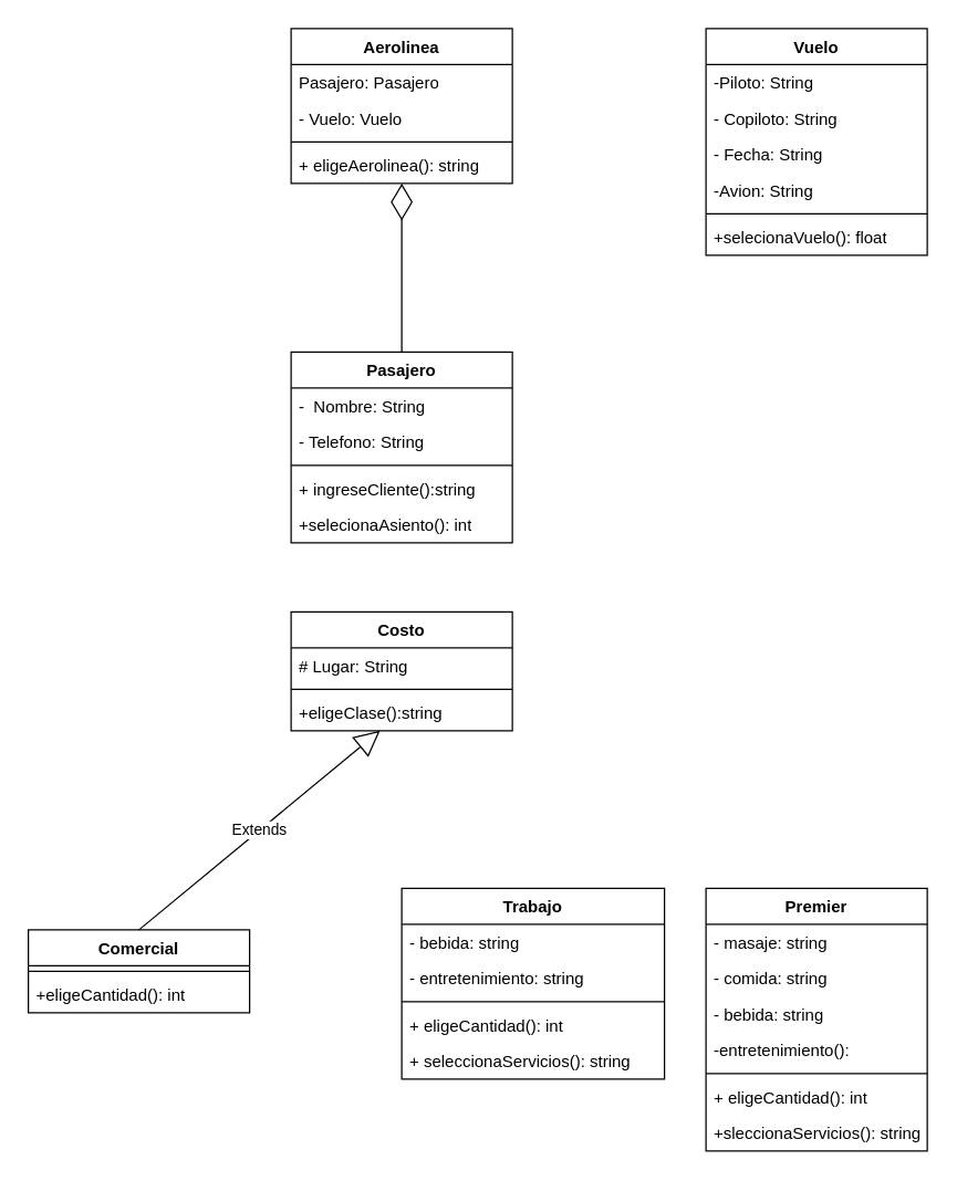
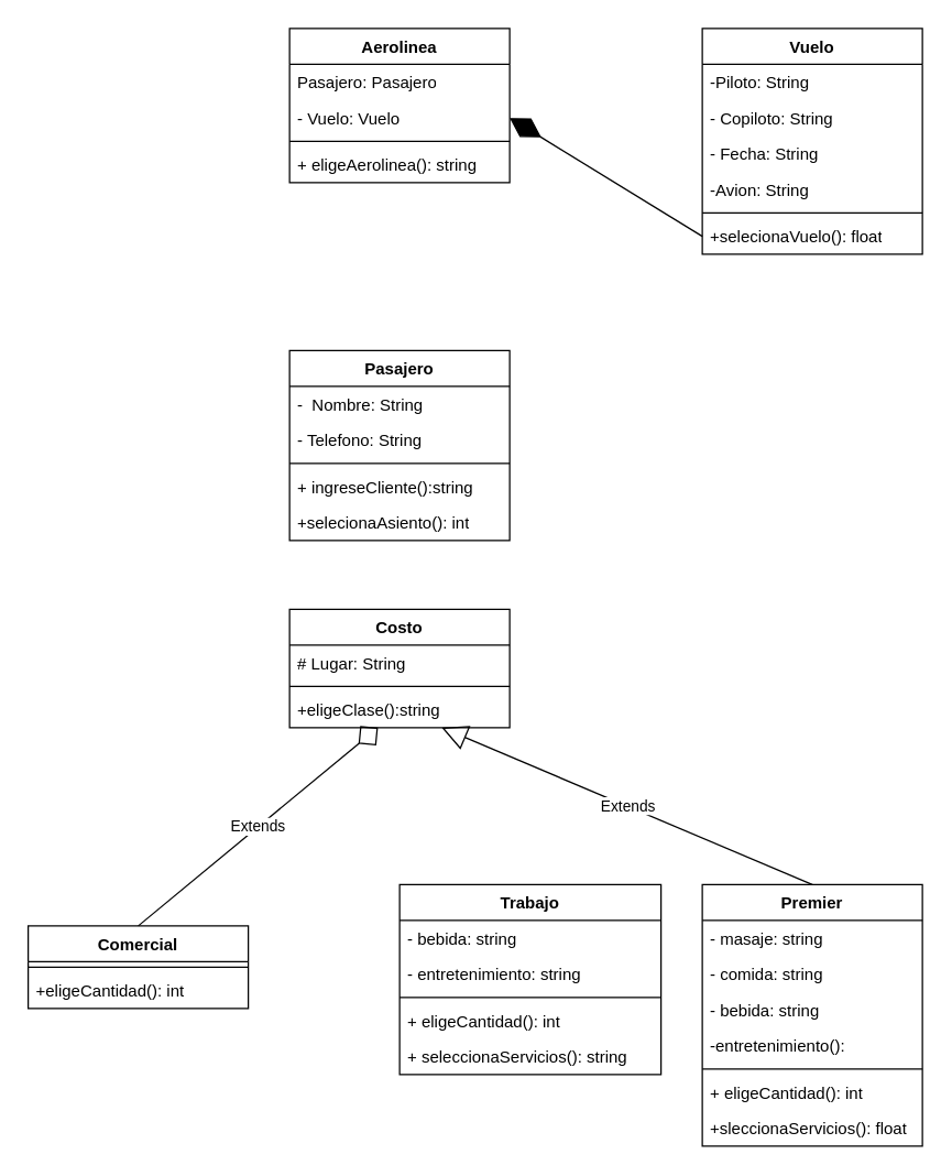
+ <mxCell id="41" value="" style="endArrow=diamondThin;endFill=1;endSize=24;html=1;rounded=0;exitX=0;exitY=0.5;exitDx=0;exitDy=0;entryX=1;entryY=0.5;entryDx=0;entryDy=0;" edge="1" parent="1" source="35" target="38"><mxGeometry width="160" relative="1" as="geometry"><mxPoint x="120" y="252" as="sourcePoint" /><mxPoint x="340" y="182" as="targetPoint" /></mxGeometry></mxCell>
- <mxCell id="42" value="" style="endArrow=diamondThin;endFill=0;endSize=24;html=1;rounded=0;exitX=0.5;exitY=0;exitDx=0;exitDy=0;" edge="1" parent="1" source="23" target="40"><mxGeometry width="160" relative="1" as="geometry"><mxPoint x="120" y="292" as="sourcePoint" /><mxPoint x="280" y="292" as="targetPoint" /></mxGeometry></mxCell>
- <mxCell id="43" value="Extends" style="endArrow=block;endSize=16;endFill=0;html=1;rounded=0;exitX=0.5;exitY=0;exitDx=0;exitDy=0;" edge="1" parent="1" source="16" target="22"><mxGeometry width="160" relative="1" as="geometry"><mxPoint x="50" y="512" as="sourcePoint" /><mxPoint x="210" y="512" as="targetPoint" /></mxGeometry></mxCell>
+ <mxCell id="43" value="Extends" style="endArrow=diamond;endSize=16;endFill=0;html=1;rounded=0;exitX=0.5;exitY=0;exitDx=0;exitDy=0;" edge="1" parent="1" source="16" target="22"><mxGeometry width="160" relative="1" as="geometry"><mxPoint x="50" y="512" as="sourcePoint" /><mxPoint x="210" y="512" as="targetPoint" /></mxGeometry></mxCell>
+ <mxCell id="44" value="Extends" style="endArrow=block;endSize=16;endFill=0;html=1;rounded=0;exitX=0.5;exitY=0;exitDx=0;exitDy=0;" edge="1" parent="1" source="8" target="22"><mxGeometry width="160" relative="1" as="geometry"><mxPoint x="120" y="582" as="sourcePoint" /><mxPoint x="280" y="582" as="targetPoint" /></mxGeometry></mxCell>
- <mxCell id="15" value="+sleccionaServicios(): string" style="text;strokeColor=none;fillColor=none;align=left;verticalAlign=top;spacingLeft=4;spacingRight=4;overflow=hidden;rotatable=0;points=[[0,0.5],[1,0.5]];portConstraint=eastwest;whiteSpace=wrap;html=1;" vertex="1" parent="8"><mxGeometry y="164" width="160" height="26" as="geometry" /></mxCell>
+ <mxCell id="15" value="+sleccionaServicios(): float" style="text;strokeColor=none;fillColor=none;align=left;verticalAlign=top;spacingLeft=4;spacingRight=4;overflow=hidden;rotatable=0;points=[[0,0.5],[1,0.5]];portConstraint=eastwest;whiteSpace=wrap;html=1;" vertex="1" parent="8"><mxGeometry y="164" width="160" height="26" as="geometry" /></mxCell>
